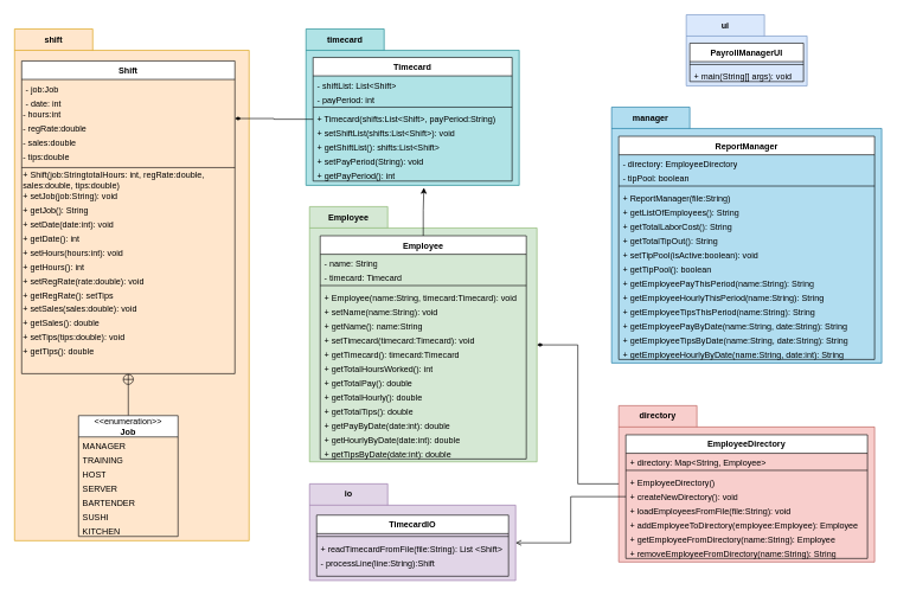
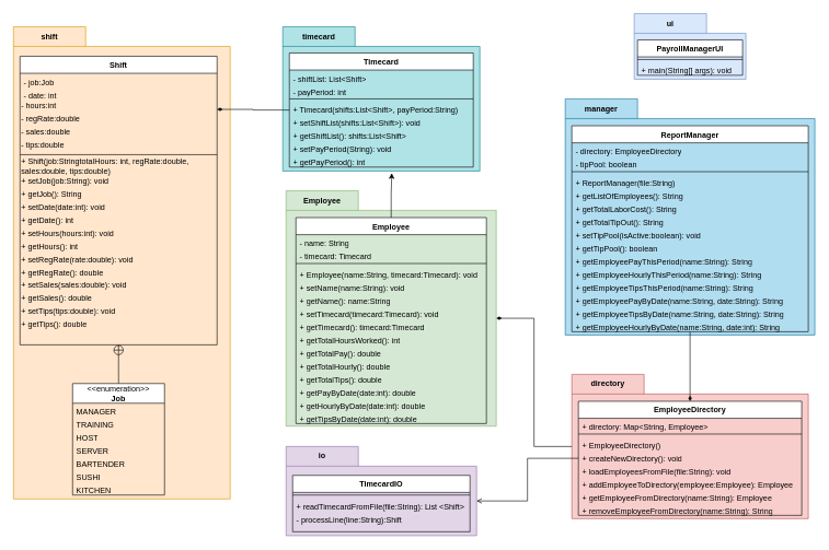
- <mxCell id="45" value="+ getRegRate(): setTips" style="text;html=1;align=left;verticalAlign=middle;whiteSpace=wrap;rounded=0;" vertex="1" parent="29"><mxGeometry y="320" width="300" height="20" as="geometry" /></mxCell>
+ <mxCell id="45" value="+ getRegRate(): double" style="text;html=1;align=left;verticalAlign=middle;whiteSpace=wrap;rounded=0;" vertex="1" parent="29"><mxGeometry y="320" width="300" height="20" as="geometry" /></mxCell>
+ <mxCell id="96" style="edgeStyle=orthogonalEdgeStyle;rounded=0;orthogonalLoop=1;jettySize=auto;html=1;entryX=0.5;entryY=0;entryDx=0;entryDy=0;endArrow=diamondThin;endFill=1;" edge="1" parent="1" source="7" target="60"><mxGeometry relative="1" as="geometry" /></mxCell>
